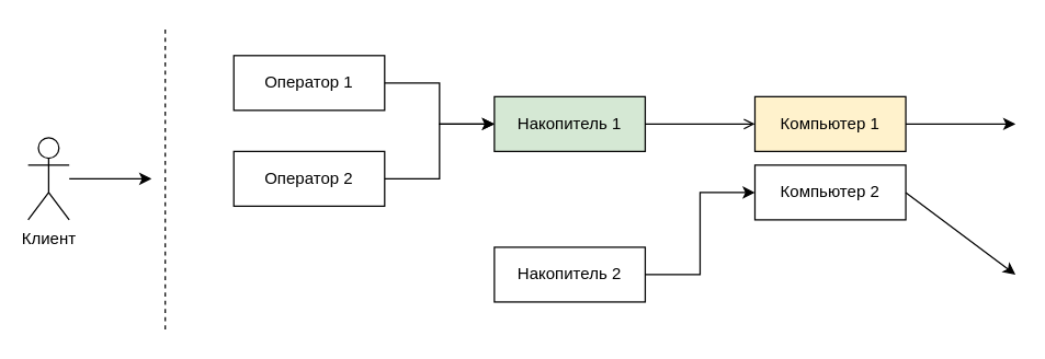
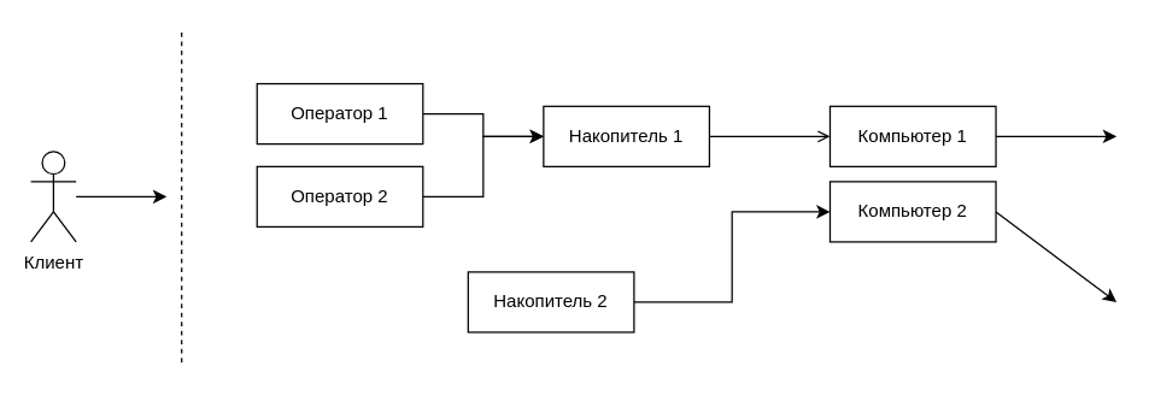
- <mxCell id="4" value="Оператор 1" style="rounded=0;whiteSpace=wrap;html=1;" vertex="1" parent="1"><mxGeometry x="170" y="40" width="110" height="40" as="geometry" /></mxCell>
+ <mxCell id="4" value="Оператор 1" style="rounded=0;whiteSpace=wrap;html=1;" vertex="1" parent="1"><mxGeometry x="170" y="55" width="110" height="40" as="geometry" /></mxCell>
- <mxCell id="9" value="Накопитель 1" style="rounded=0;whiteSpace=wrap;html=1;fillColor=#d5e8d4;" vertex="1" parent="1"><mxGeometry x="360" y="70" width="110" height="40" as="geometry" /></mxCell>
+ <mxCell id="9" value="Накопитель 1" style="rounded=0;whiteSpace=wrap;html=1;" vertex="1" parent="1"><mxGeometry x="360" y="70" width="110" height="40" as="geometry" /></mxCell>
- <mxCell id="12" value="Компьютер 1" style="rounded=0;whiteSpace=wrap;html=1;fillColor=#fff2cc;" vertex="1" parent="1"><mxGeometry x="550" y="70" width="110" height="40" as="geometry" /></mxCell>
+ <mxCell id="12" value="Компьютер 1" style="rounded=0;whiteSpace=wrap;html=1;" vertex="1" parent="1"><mxGeometry x="550" y="70" width="110" height="40" as="geometry" /></mxCell>
- <mxCell id="11" value="Накопитель 2" style="rounded=0;whiteSpace=wrap;html=1;" vertex="1" parent="1"><mxGeometry x="360" y="180" width="110" height="40" as="geometry" /></mxCell>
+ <mxCell id="11" value="Накопитель 2" style="rounded=0;whiteSpace=wrap;html=1;" vertex="1" parent="1"><mxGeometry x="310" y="180" width="110" height="40" as="geometry" /></mxCell>
